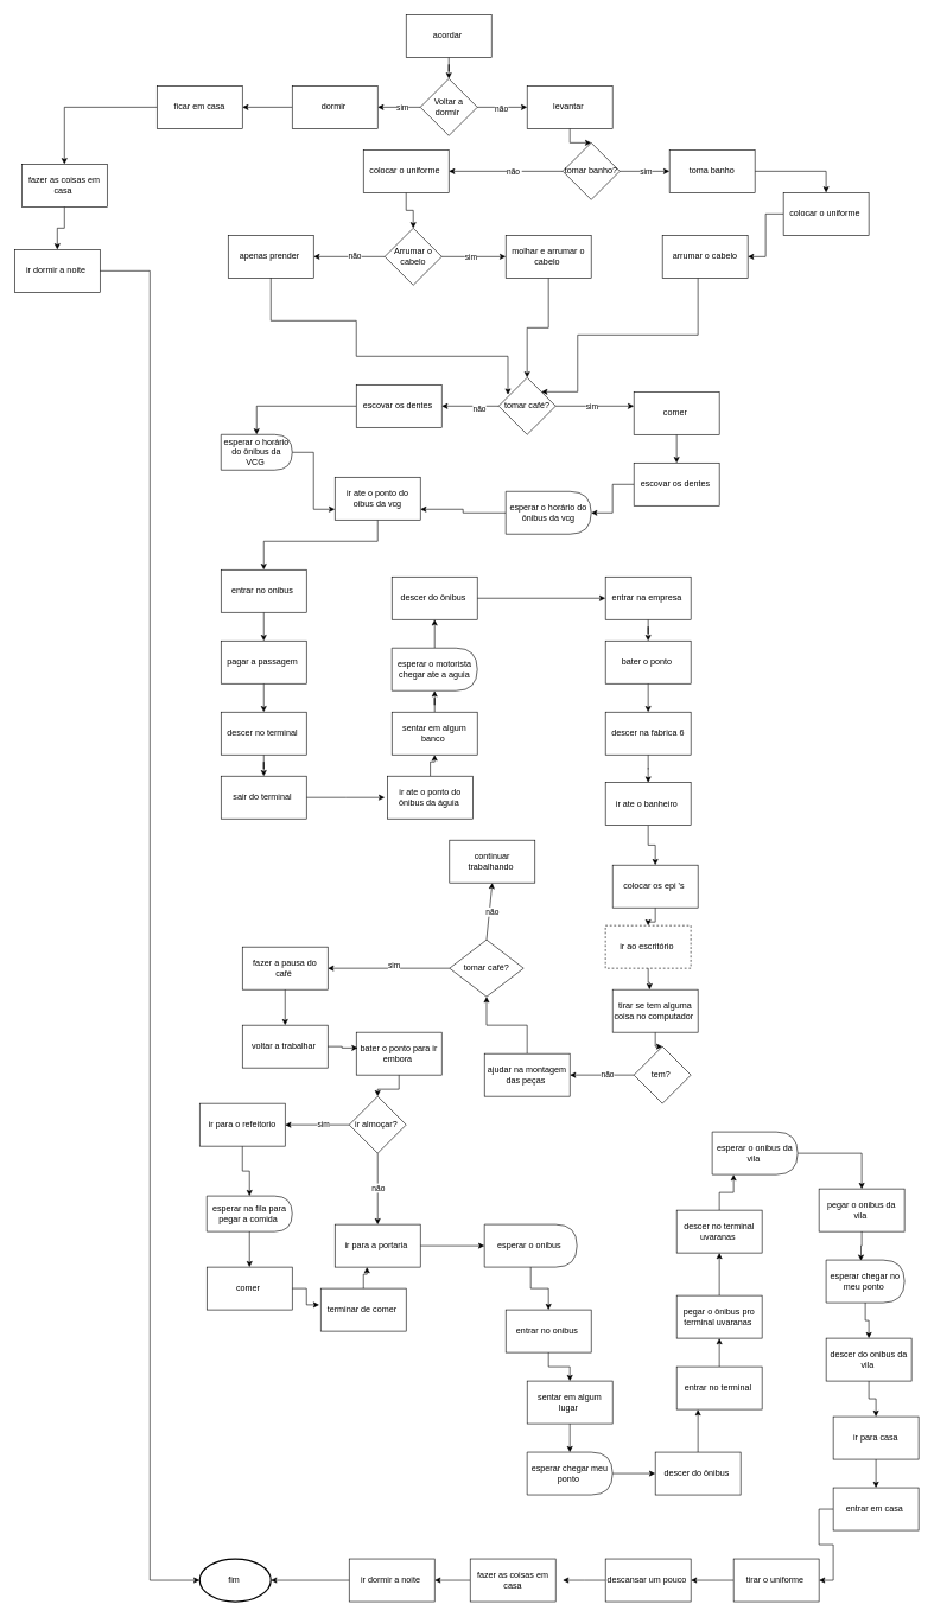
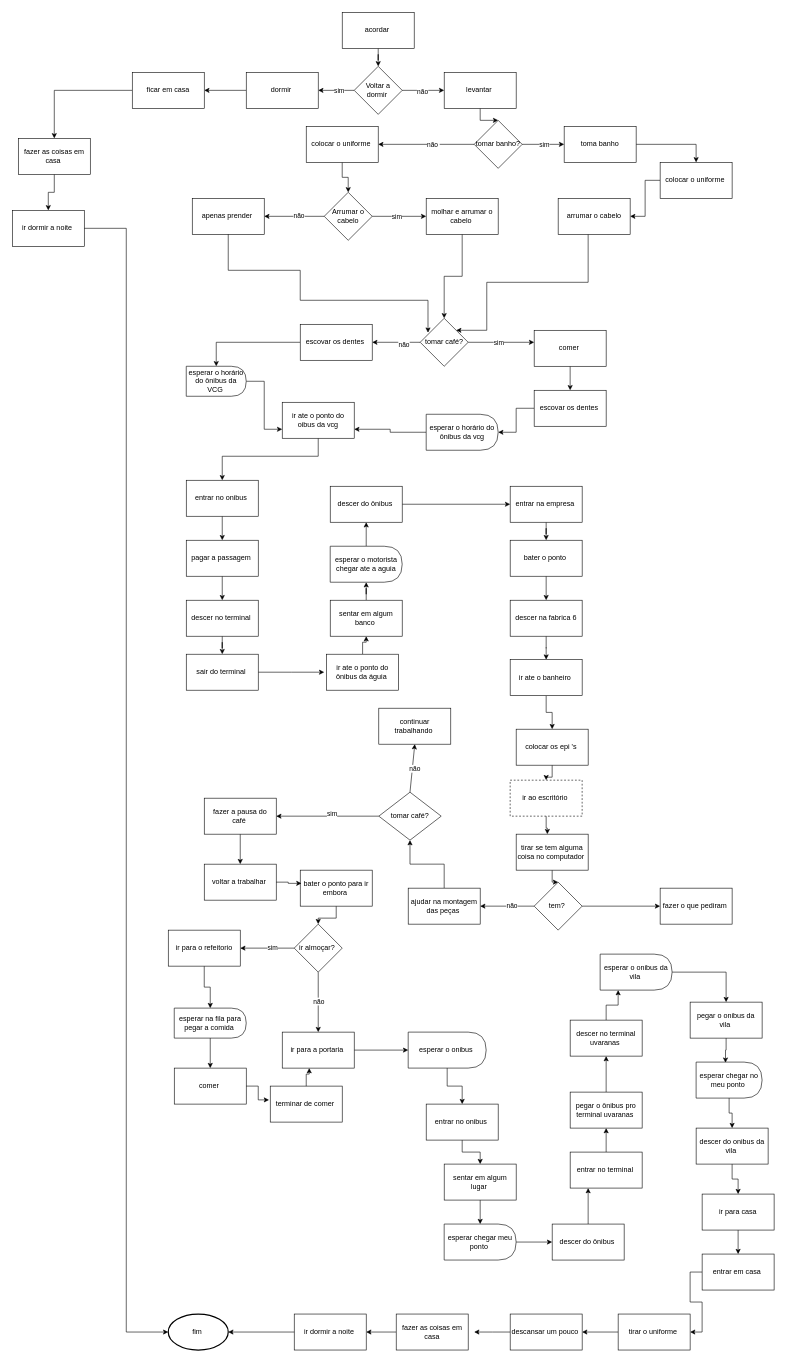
+ <mxCell id="140" value="" style="endArrow=classic;html=1;rounded=0;entryX=0;entryY=0.5;entryDx=0;entryDy=0;" edge="1" parent="1" source="144" target="143"><mxGeometry relative="1" as="geometry"><mxPoint x="870" y="1530" as="sourcePoint" /><mxPoint x="1020" y="1530" as="targetPoint" /></mxGeometry></mxCell>
+ <mxCell id="143" value="fazer o que pediram&amp;nbsp;" style="rounded=0;whiteSpace=wrap;html=1;" vertex="1" parent="1"><mxGeometry x="1100" y="1480" width="120" height="60" as="geometry" /></mxCell>
